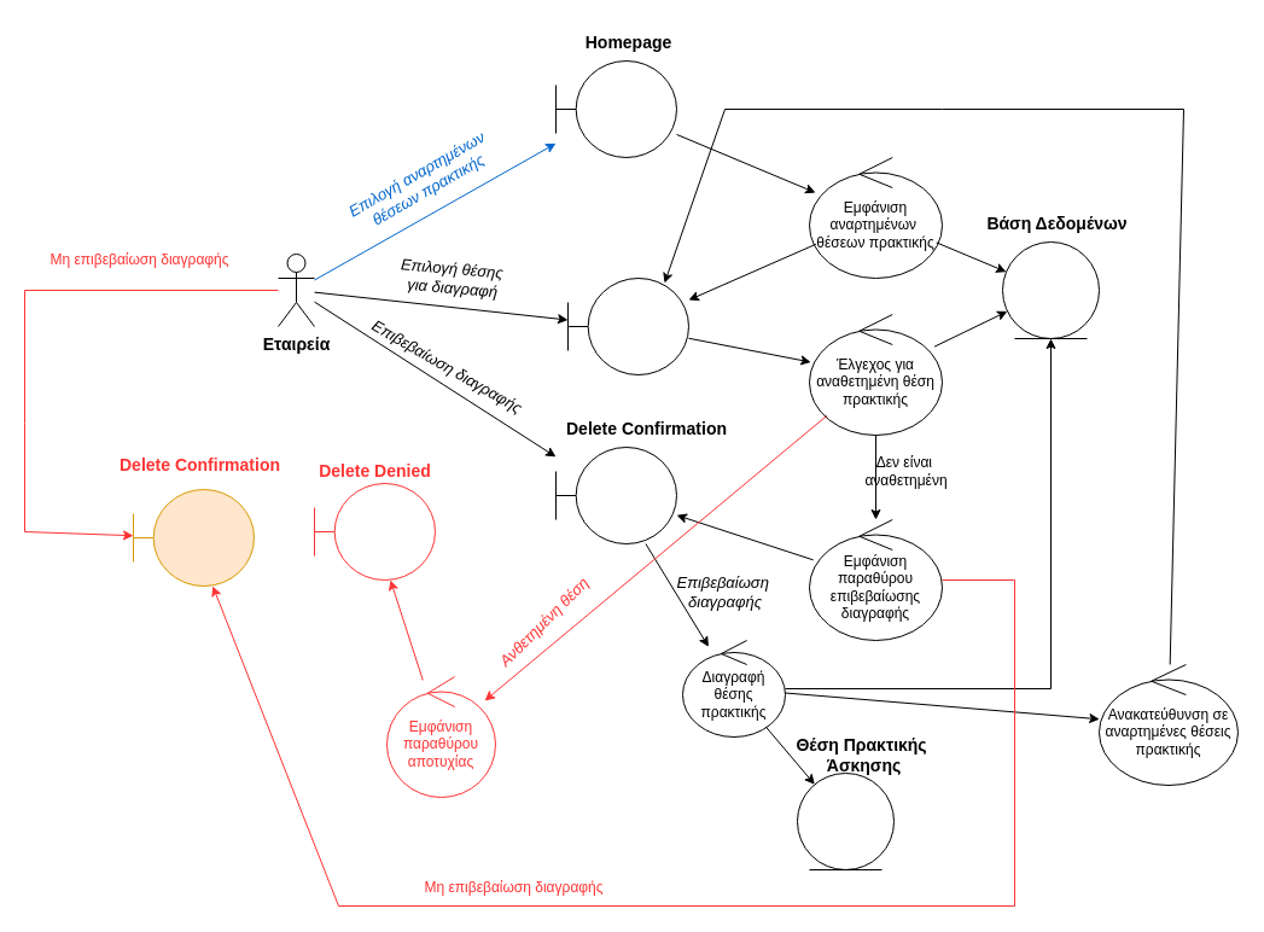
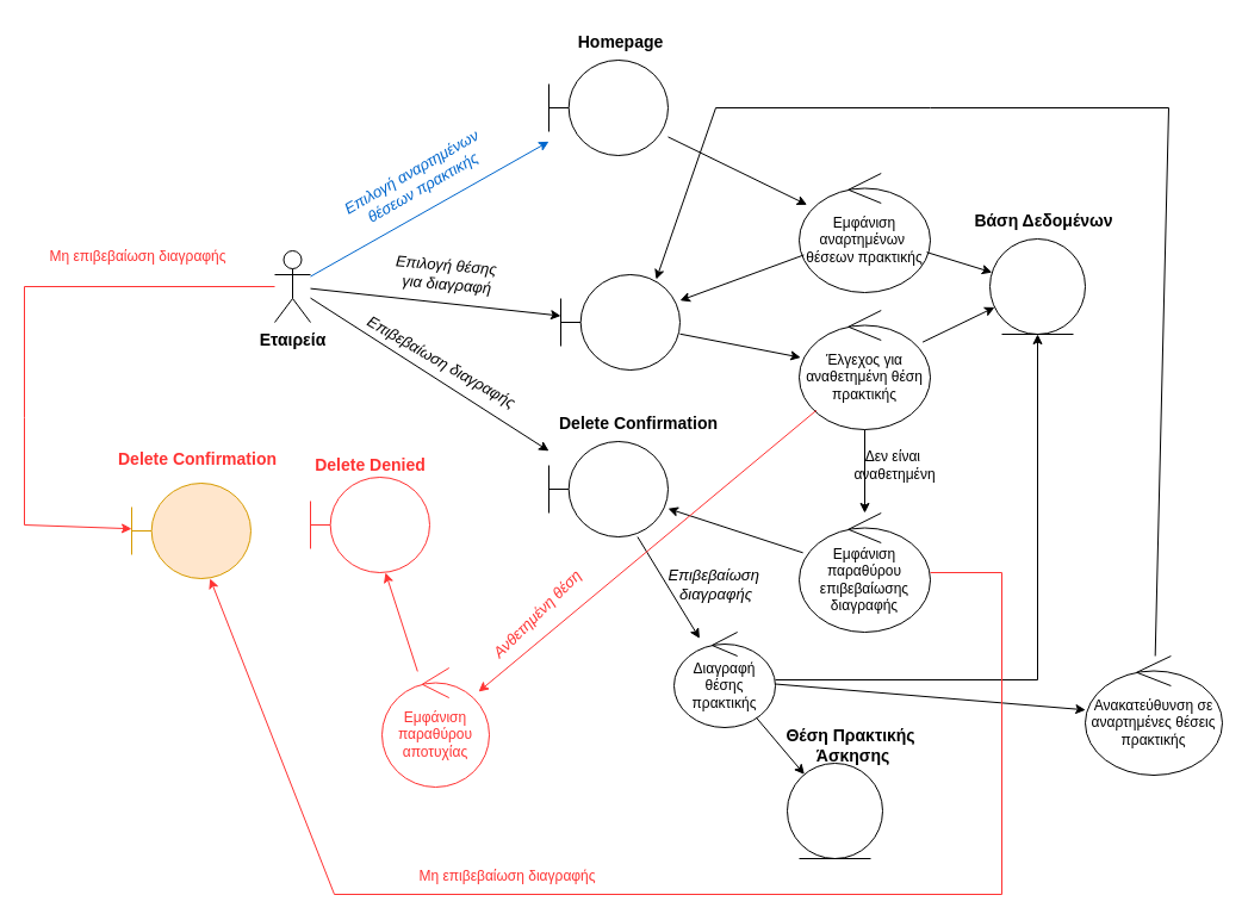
- <mxCell id="7" value="Εμφάνιση αναρτημένων&amp;nbsp; θέσεων πρακτικής" style="ellipse;shape=umlControl;whiteSpace=wrap;html=1;fontStyle=0" parent="1" vertex="1"><mxGeometry x="670" y="130" width="110" height="100" as="geometry" /></mxCell>
+ <mxCell id="7" value="Εμφάνιση αναρτημένων&amp;nbsp; θέσεων πρακτικής" style="ellipse;shape=umlControl;whiteSpace=wrap;html=1;fontStyle=0" parent="1" vertex="1"><mxGeometry x="670" y="145" width="110" height="100" as="geometry" /></mxCell>
